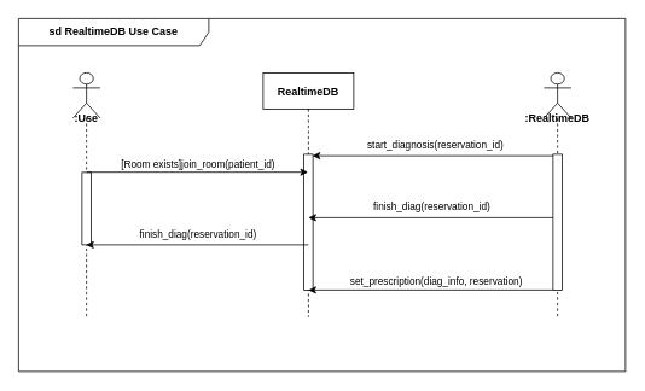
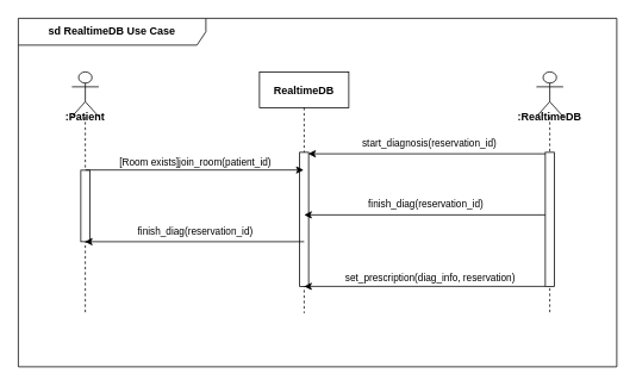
- <mxCell id="5" value="&lt;b&gt;:Use&lt;/b&gt;" style="shape=umlLifeline;participant=umlActor;perimeter=lifelinePerimeter;whiteSpace=wrap;html=1;container=1;collapsible=0;recursiveResize=0;verticalAlign=top;spacingTop=36;outlineConnect=0;size=50;" vertex="1" parent="1"><mxGeometry x="80" y="80" width="30" height="270" as="geometry" /></mxCell>
+ <mxCell id="5" value="&lt;b&gt;:Patient&lt;/b&gt;" style="shape=umlLifeline;participant=umlActor;perimeter=lifelinePerimeter;whiteSpace=wrap;html=1;container=1;collapsible=0;recursiveResize=0;verticalAlign=top;spacingTop=36;outlineConnect=0;size=50;" vertex="1" parent="1"><mxGeometry x="80" y="80" width="30" height="270" as="geometry" /></mxCell>
